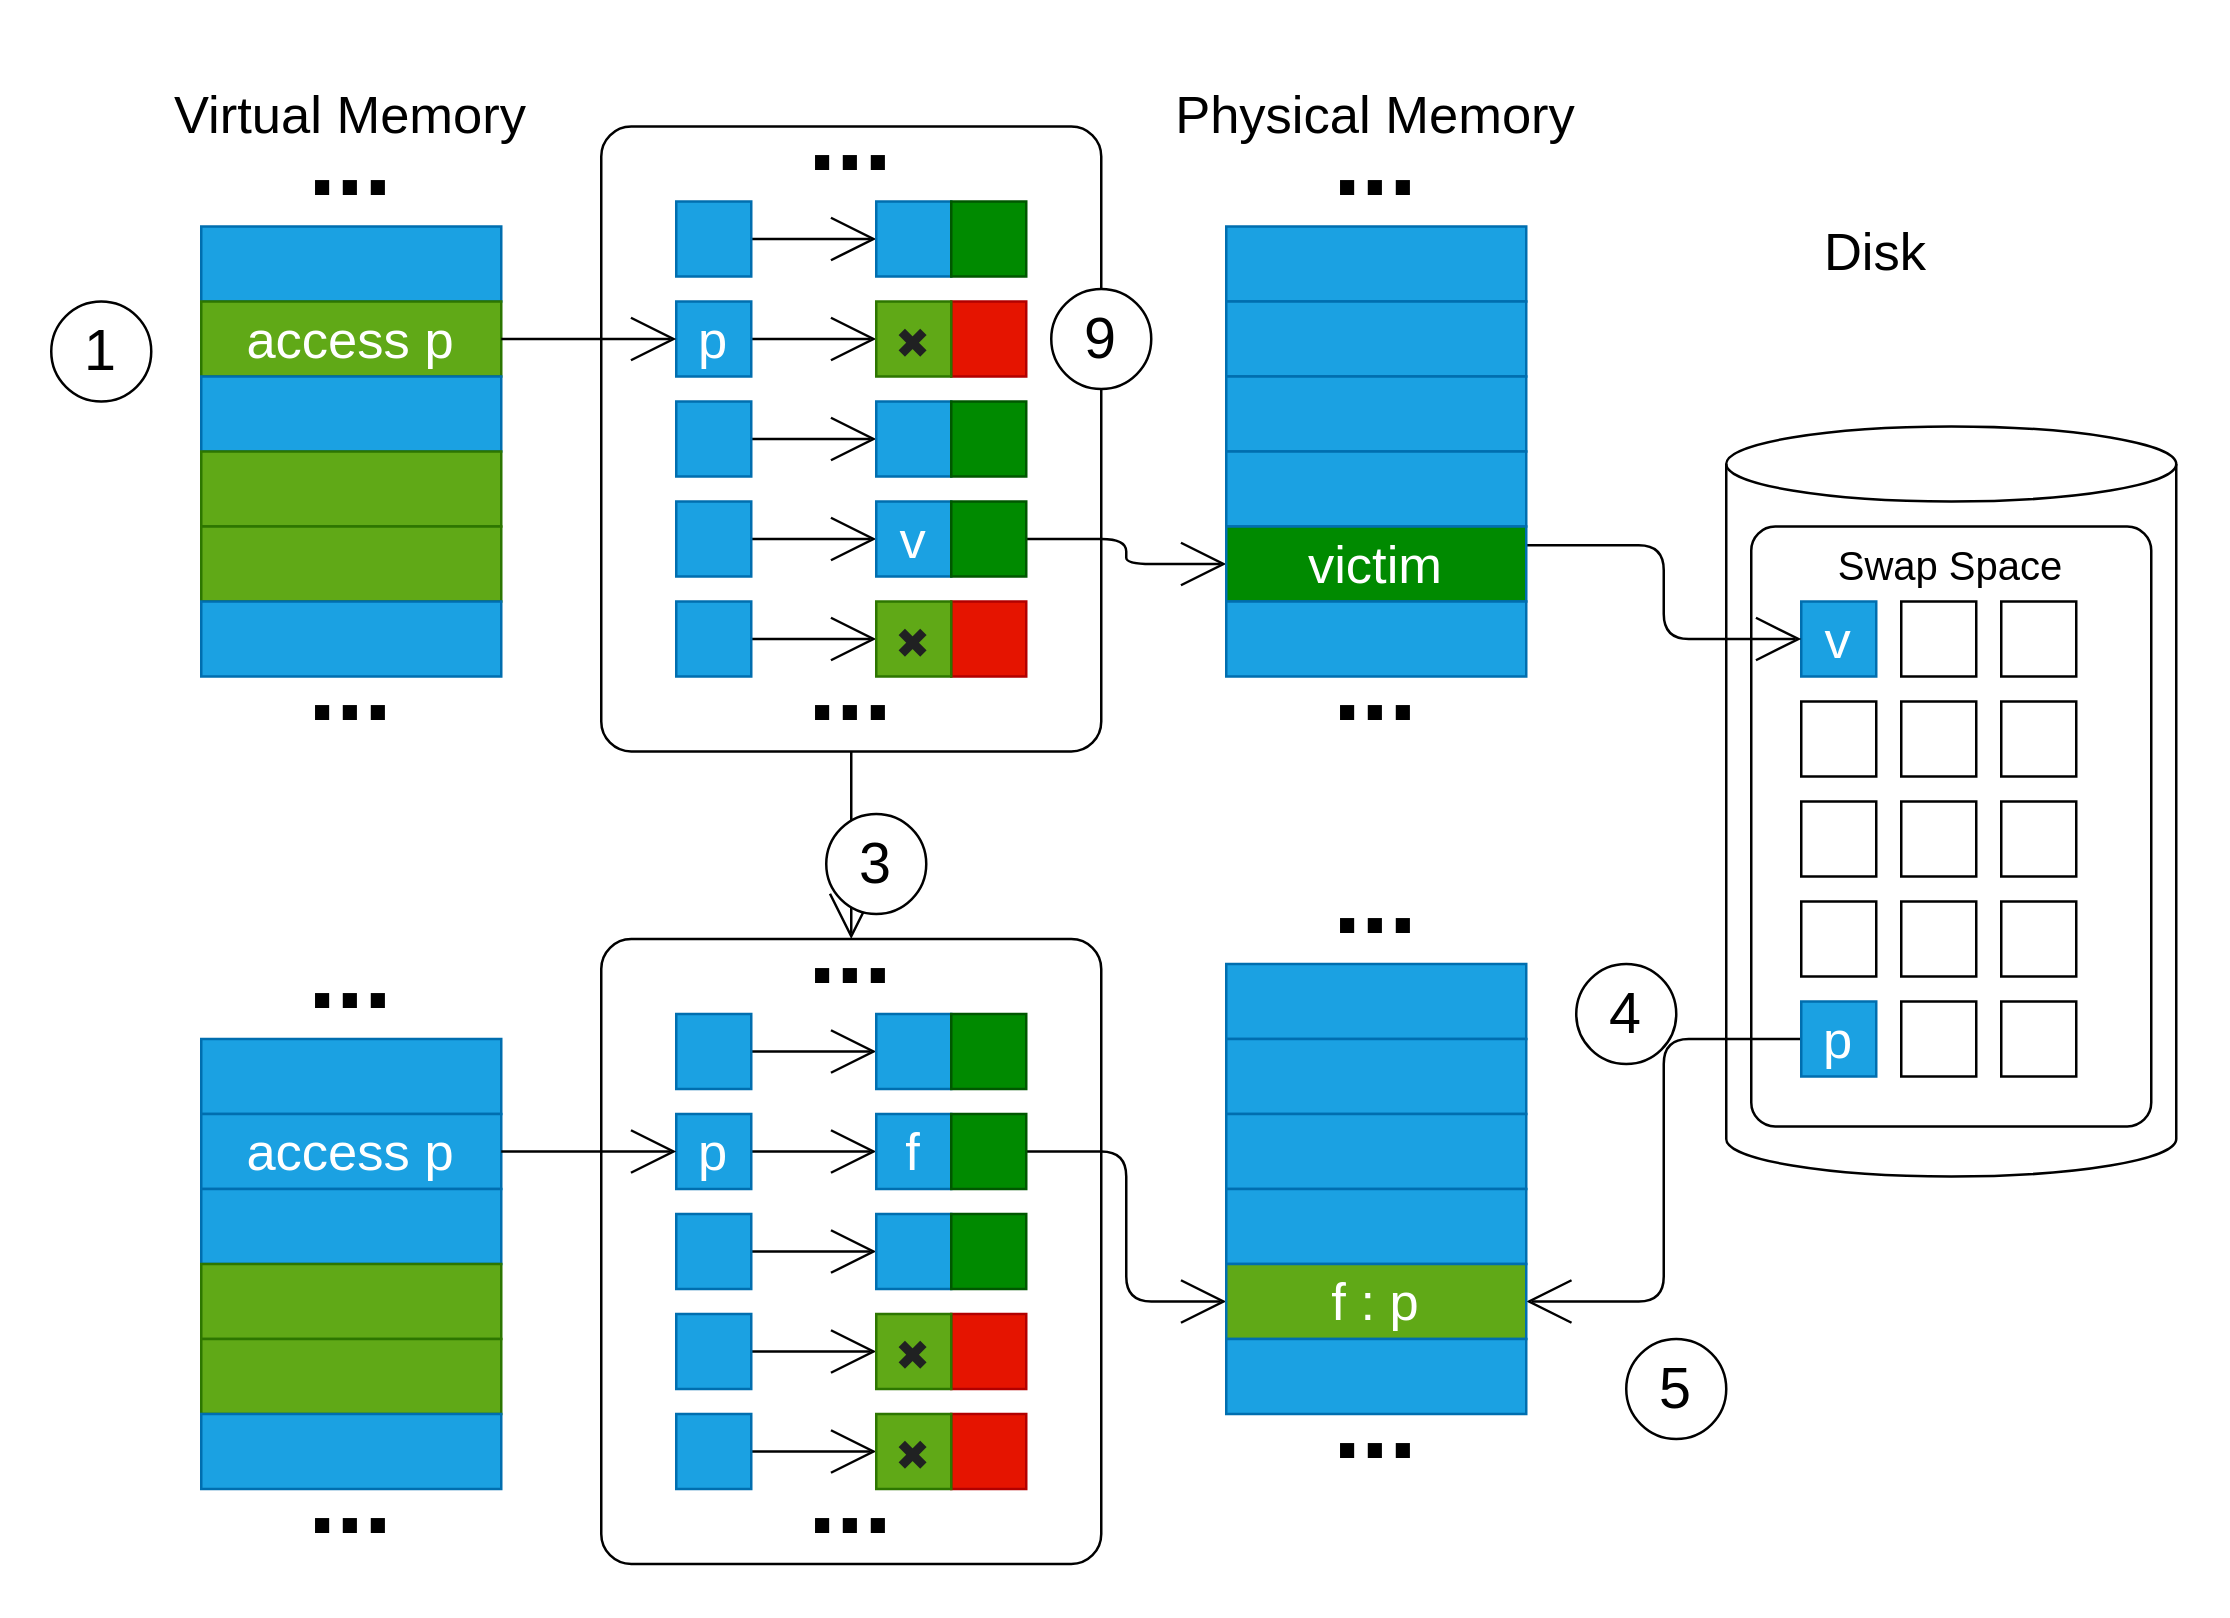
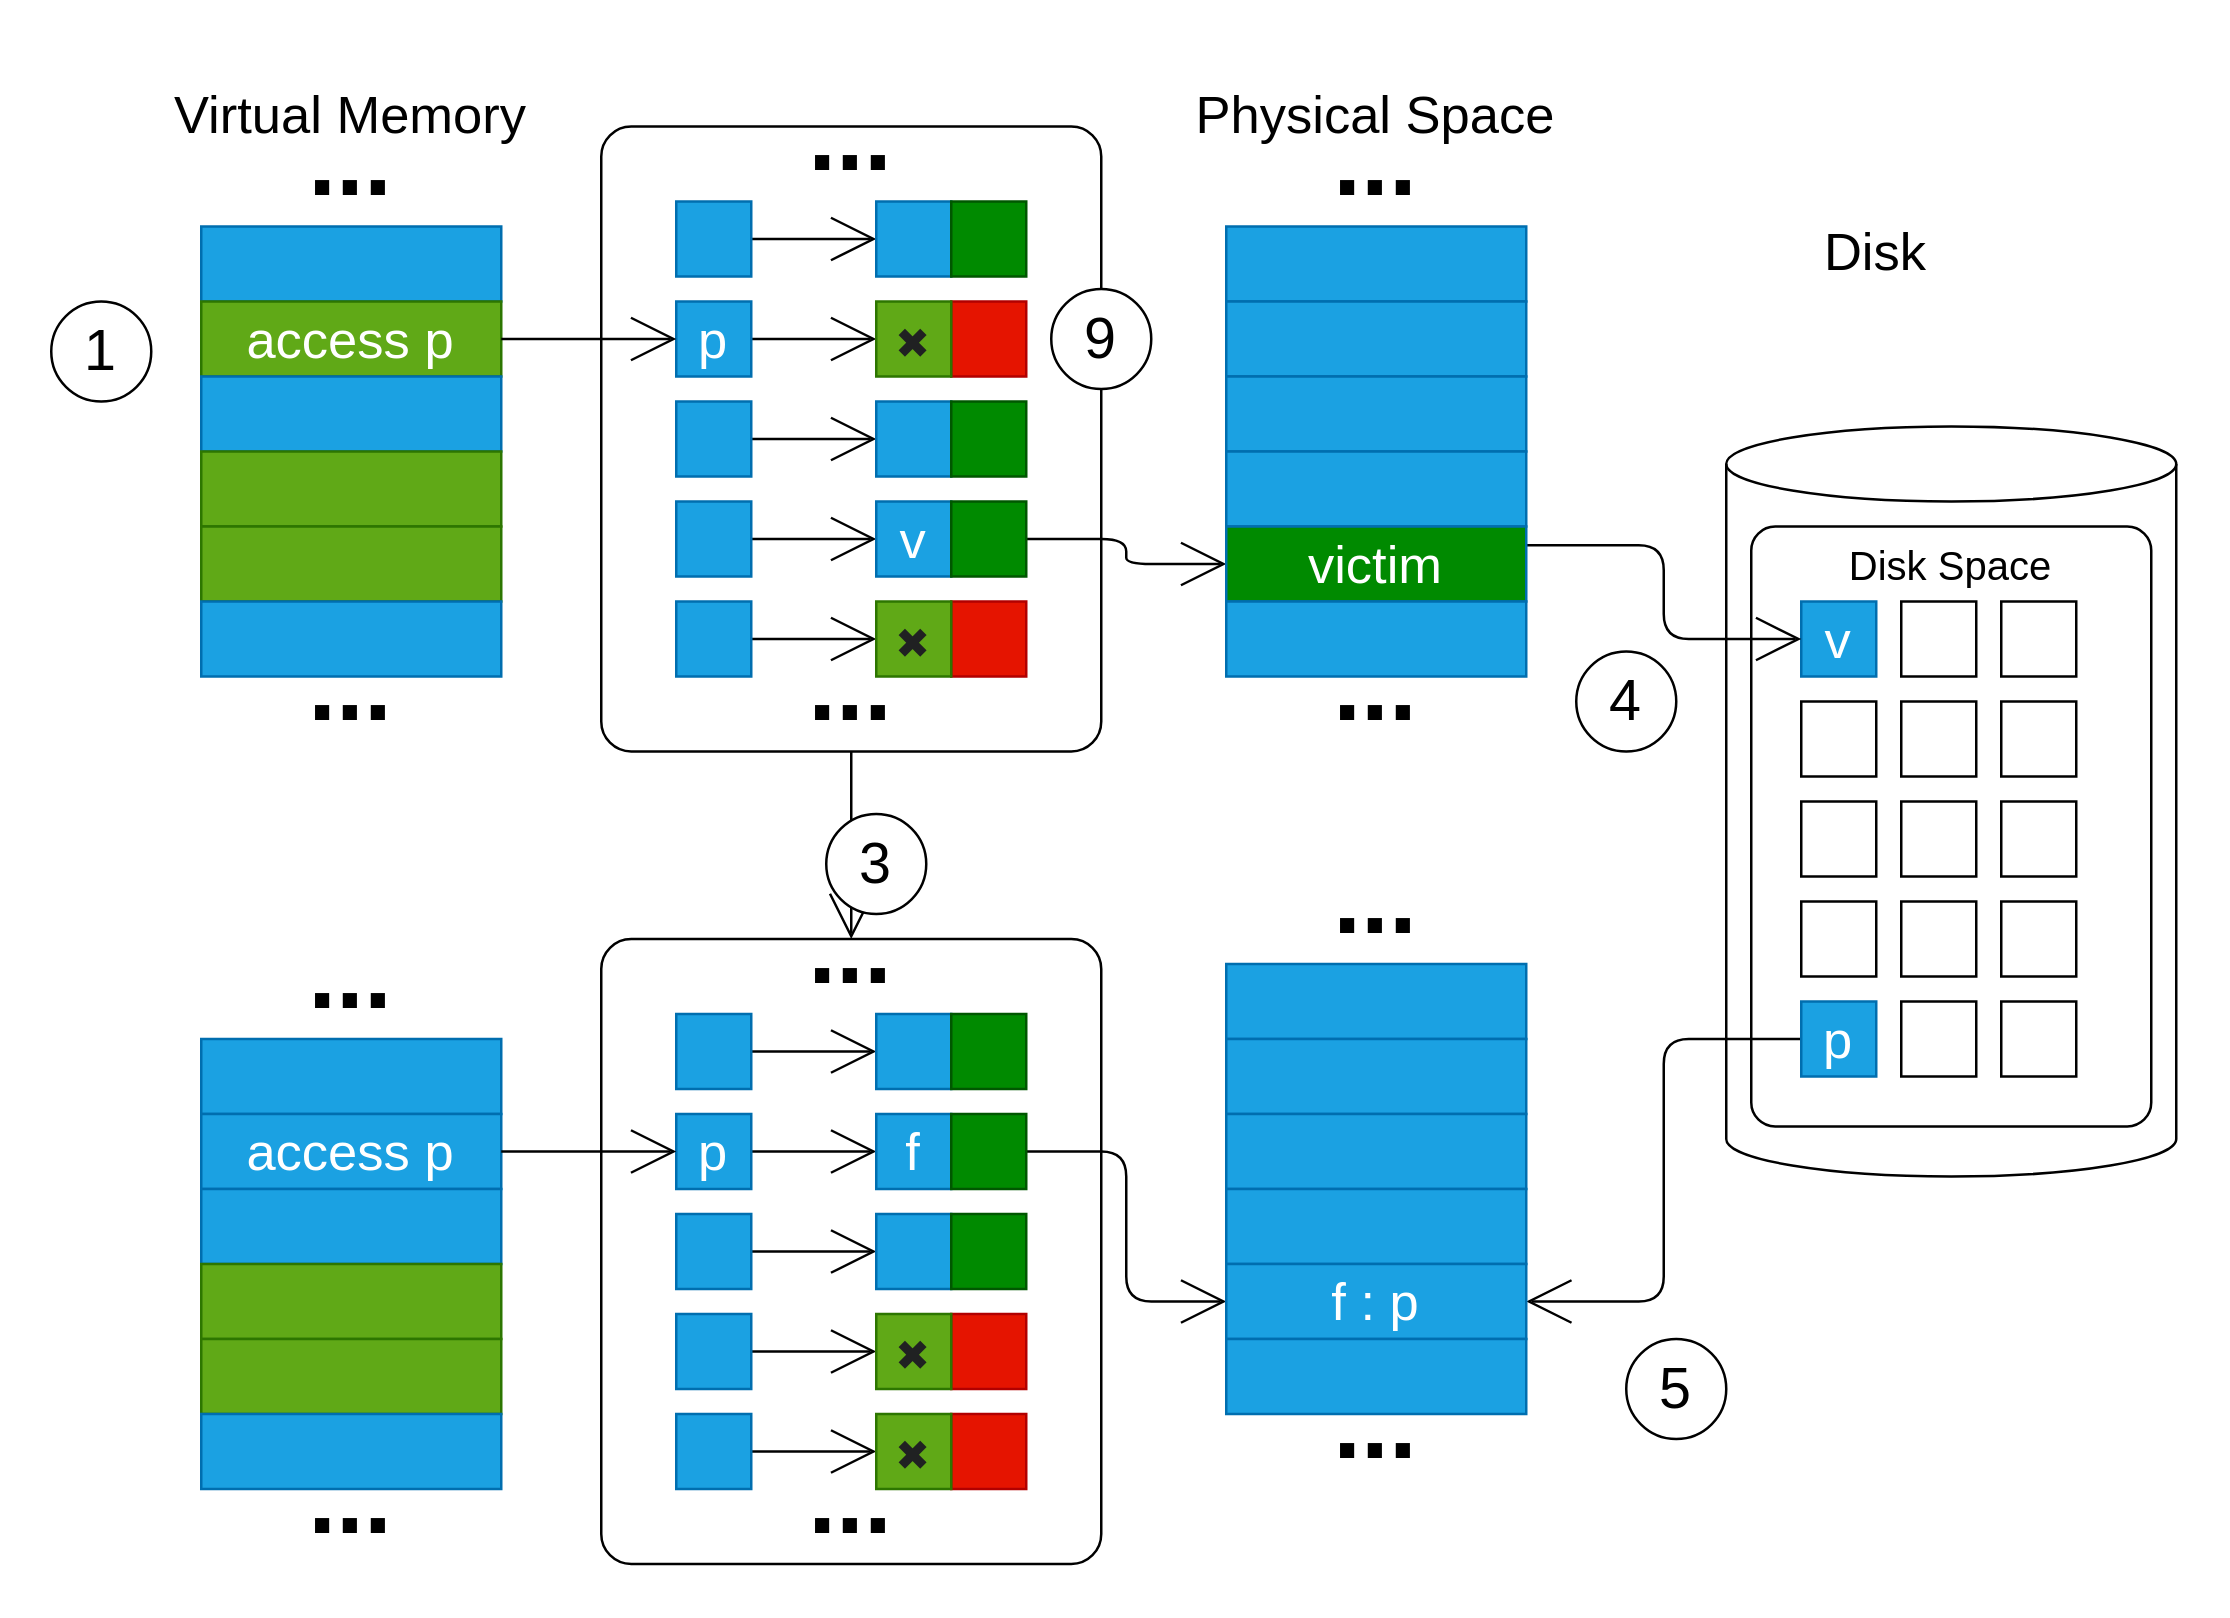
- <mxCell id="110" value="Physical Memory" style="text;html=1;strokeColor=none;fillColor=none;align=center;verticalAlign=middle;whiteSpace=wrap;rounded=0;fontSize=21;" vertex="1" parent="1"><mxGeometry x="465.94" y="20" width="168.12" height="50" as="geometry" /></mxCell>
+ <mxCell id="110" value="Physical Space" style="text;html=1;strokeColor=none;fillColor=none;align=center;verticalAlign=middle;whiteSpace=wrap;rounded=0;fontSize=21;" vertex="1" parent="1"><mxGeometry x="465.94" y="20" width="168.12" height="50" as="geometry" /></mxCell>
- <mxCell id="3" value="Swap Space" style="rounded=1;whiteSpace=wrap;html=1;fontSize=16;verticalAlign=top;arcSize=6;" vertex="1" parent="1"><mxGeometry x="700" y="210" width="160" height="240" as="geometry" /></mxCell>
+ <mxCell id="3" value="Disk Space" style="rounded=1;whiteSpace=wrap;html=1;fontSize=16;verticalAlign=top;arcSize=6;" vertex="1" parent="1"><mxGeometry x="700" y="210" width="160" height="240" as="geometry" /></mxCell>
- <mxCell id="106" value="4" style="ellipse;whiteSpace=wrap;html=1;aspect=fixed;fontSize=23;verticalAlign=middle;" vertex="1" parent="1"><mxGeometry x="630" y="385" width="40" height="40" as="geometry" /></mxCell>
+ <mxCell id="106" value="4" style="ellipse;whiteSpace=wrap;html=1;aspect=fixed;fontSize=23;verticalAlign=middle;" vertex="1" parent="1"><mxGeometry x="630" y="260" width="40" height="40" as="geometry" /></mxCell>
- <mxCell id="78" value="&lt;span style=&quot;font-size: 21px&quot;&gt;f : p&lt;/span&gt;" style="rounded=0;whiteSpace=wrap;html=1;fillColor=#60a917;strokeColor=#006EAF;fontColor=#ffffff;" vertex="1" parent="1"><mxGeometry x="490" y="505" width="120" height="30" as="geometry" /></mxCell>
+ <mxCell id="78" value="&lt;span style=&quot;font-size: 21px&quot;&gt;f : p&lt;/span&gt;" style="rounded=0;whiteSpace=wrap;html=1;fillColor=#1ba1e2;strokeColor=#006EAF;fontColor=#ffffff;" vertex="1" parent="1"><mxGeometry x="490" y="505" width="120" height="30" as="geometry" /></mxCell>
